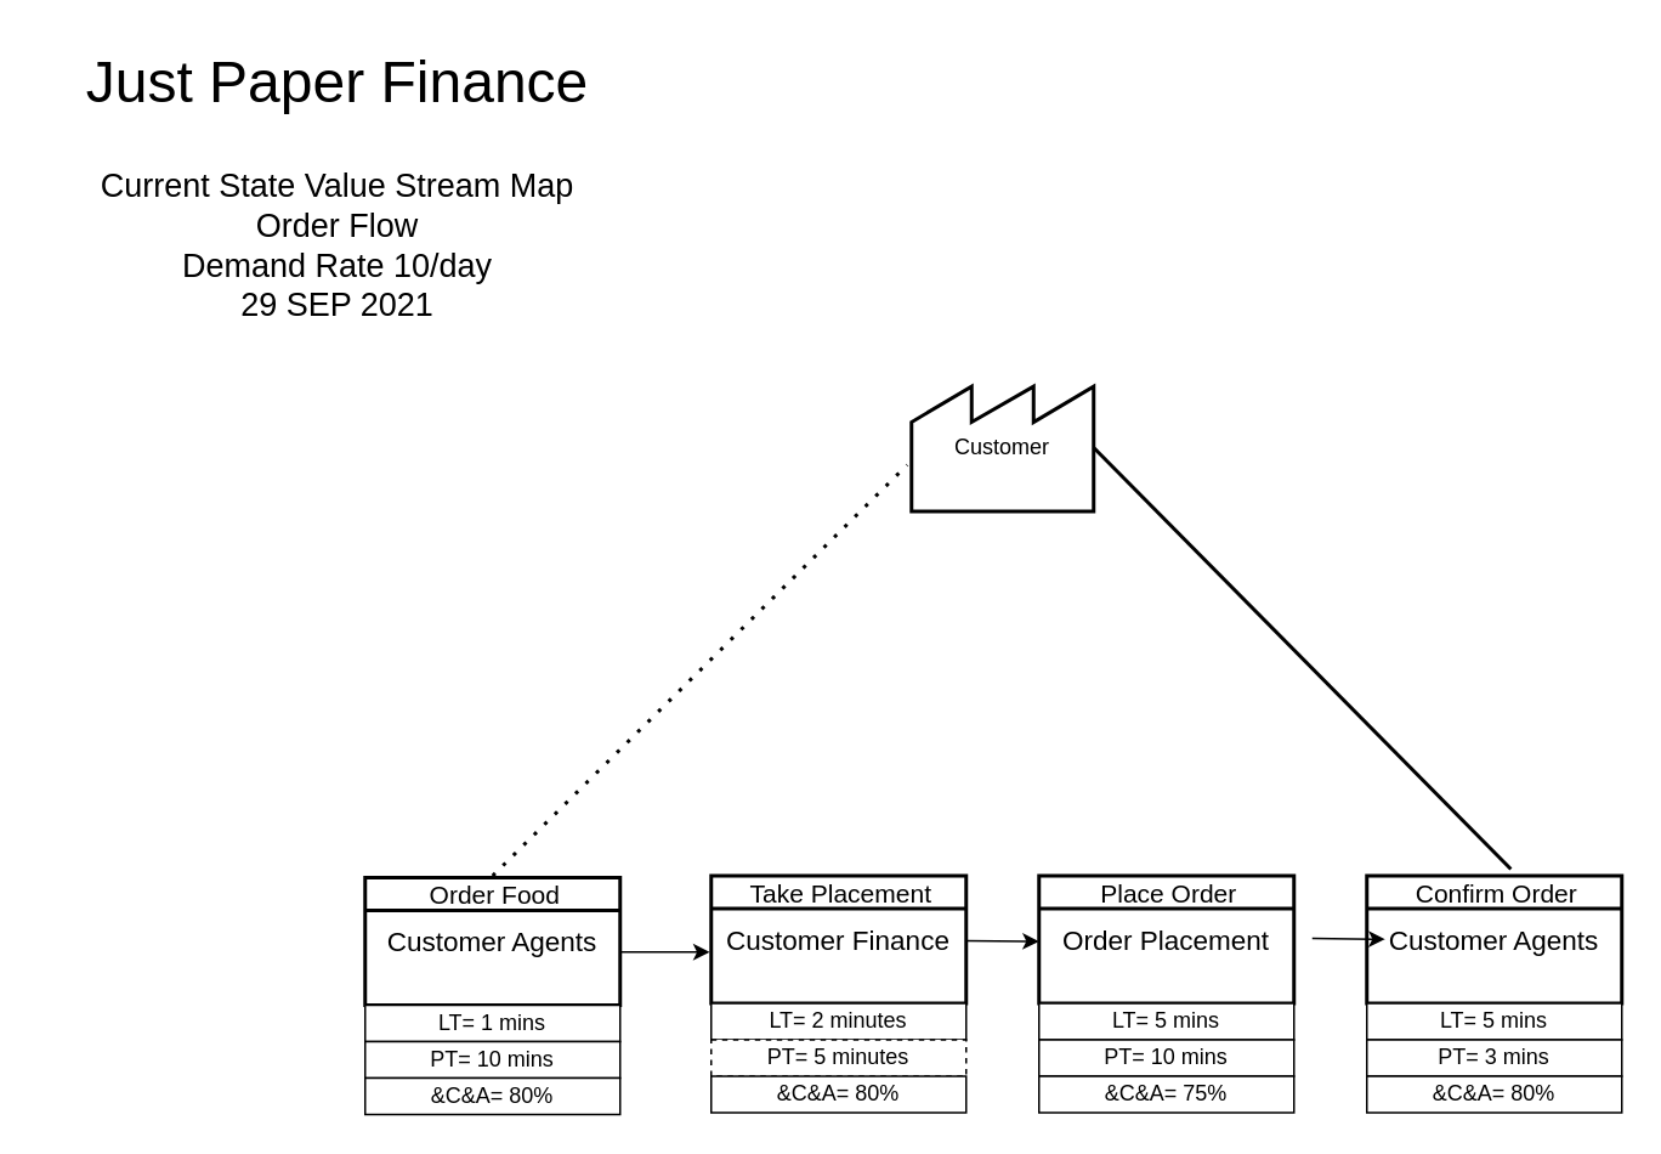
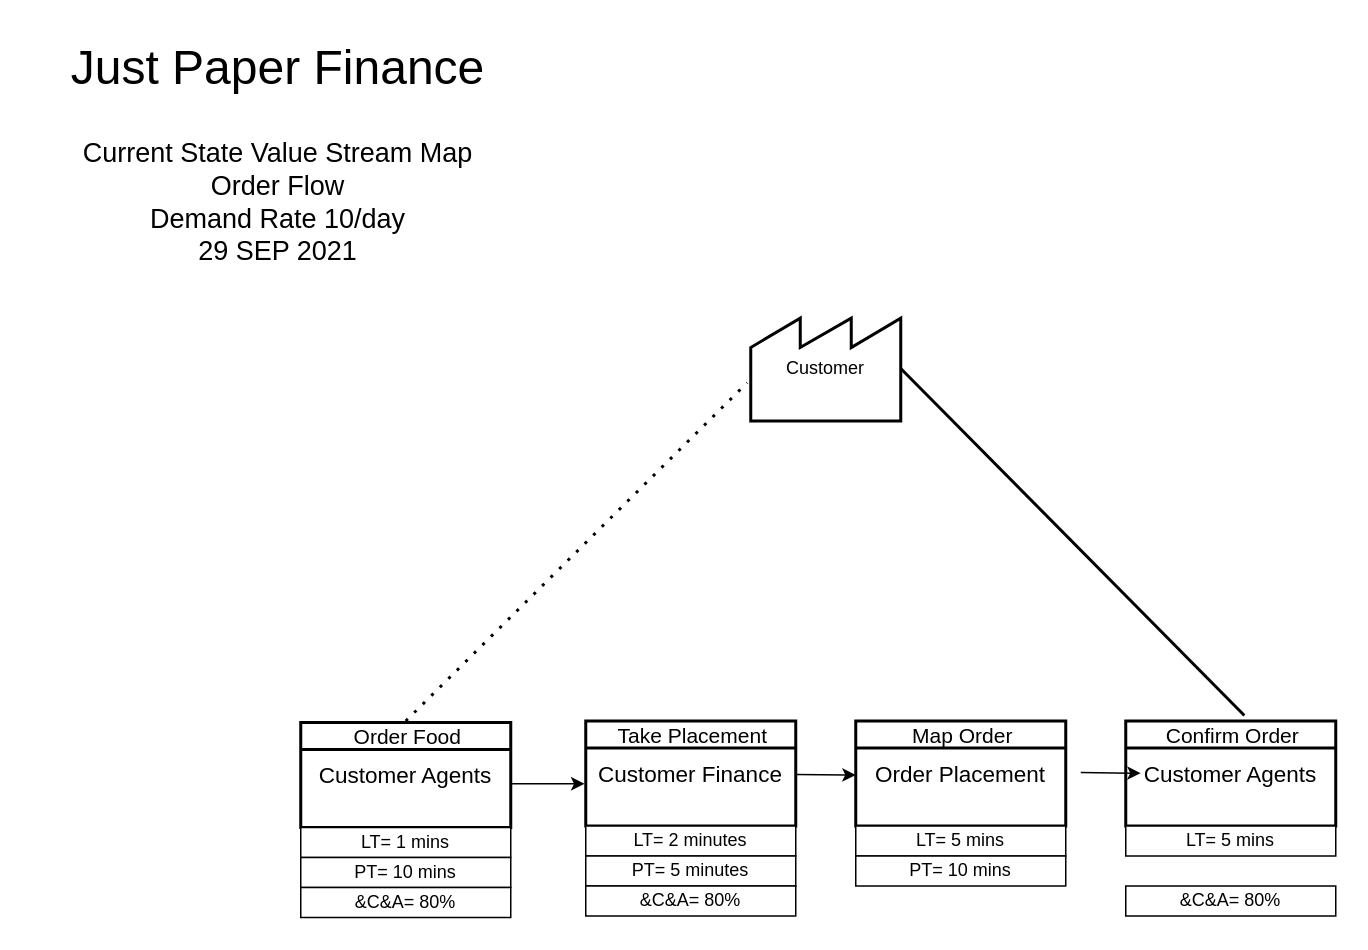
- <mxCell id="15" value="&lt;font style=&quot;font-size: 14px&quot;&gt;Place Order&lt;/font&gt;" style="text;fontSize=12;spacingLeft=2;verticalAlign=top;html=1;align=center;spacingTop=-5;resizeWidth=1;" vertex="1" parent="14"><mxGeometry width="140" height="13" as="geometry" /></mxCell>
+ <mxCell id="15" value="&lt;font style=&quot;font-size: 14px&quot;&gt;Map Order&lt;/font&gt;" style="text;fontSize=12;spacingLeft=2;verticalAlign=top;html=1;align=center;spacingTop=-5;resizeWidth=1;" vertex="1" parent="14"><mxGeometry width="140" height="13" as="geometry" /></mxCell>
- <mxCell id="11" value="PT= 5 minutes" style="rounded=0;whiteSpace=wrap;html=1;dashed=1;" vertex="1" parent="1"><mxGeometry x="390" y="570" width="140" height="20" as="geometry" /></mxCell>
+ <mxCell id="11" value="PT= 5 minutes" style="rounded=0;whiteSpace=wrap;html=1;" vertex="1" parent="1"><mxGeometry x="390" y="570" width="140" height="20" as="geometry" /></mxCell>
- <mxCell id="27" value="PT= 3 mins" style="rounded=0;whiteSpace=wrap;html=1;" vertex="1" parent="1"><mxGeometry x="750" y="570" width="140" height="20" as="geometry" /></mxCell>
- <mxCell id="18" value="&amp;amp;C&amp;amp;A= 75%" style="rounded=0;whiteSpace=wrap;html=1;" vertex="1" parent="1"><mxGeometry x="570" y="590" width="140" height="20" as="geometry" /></mxCell>
